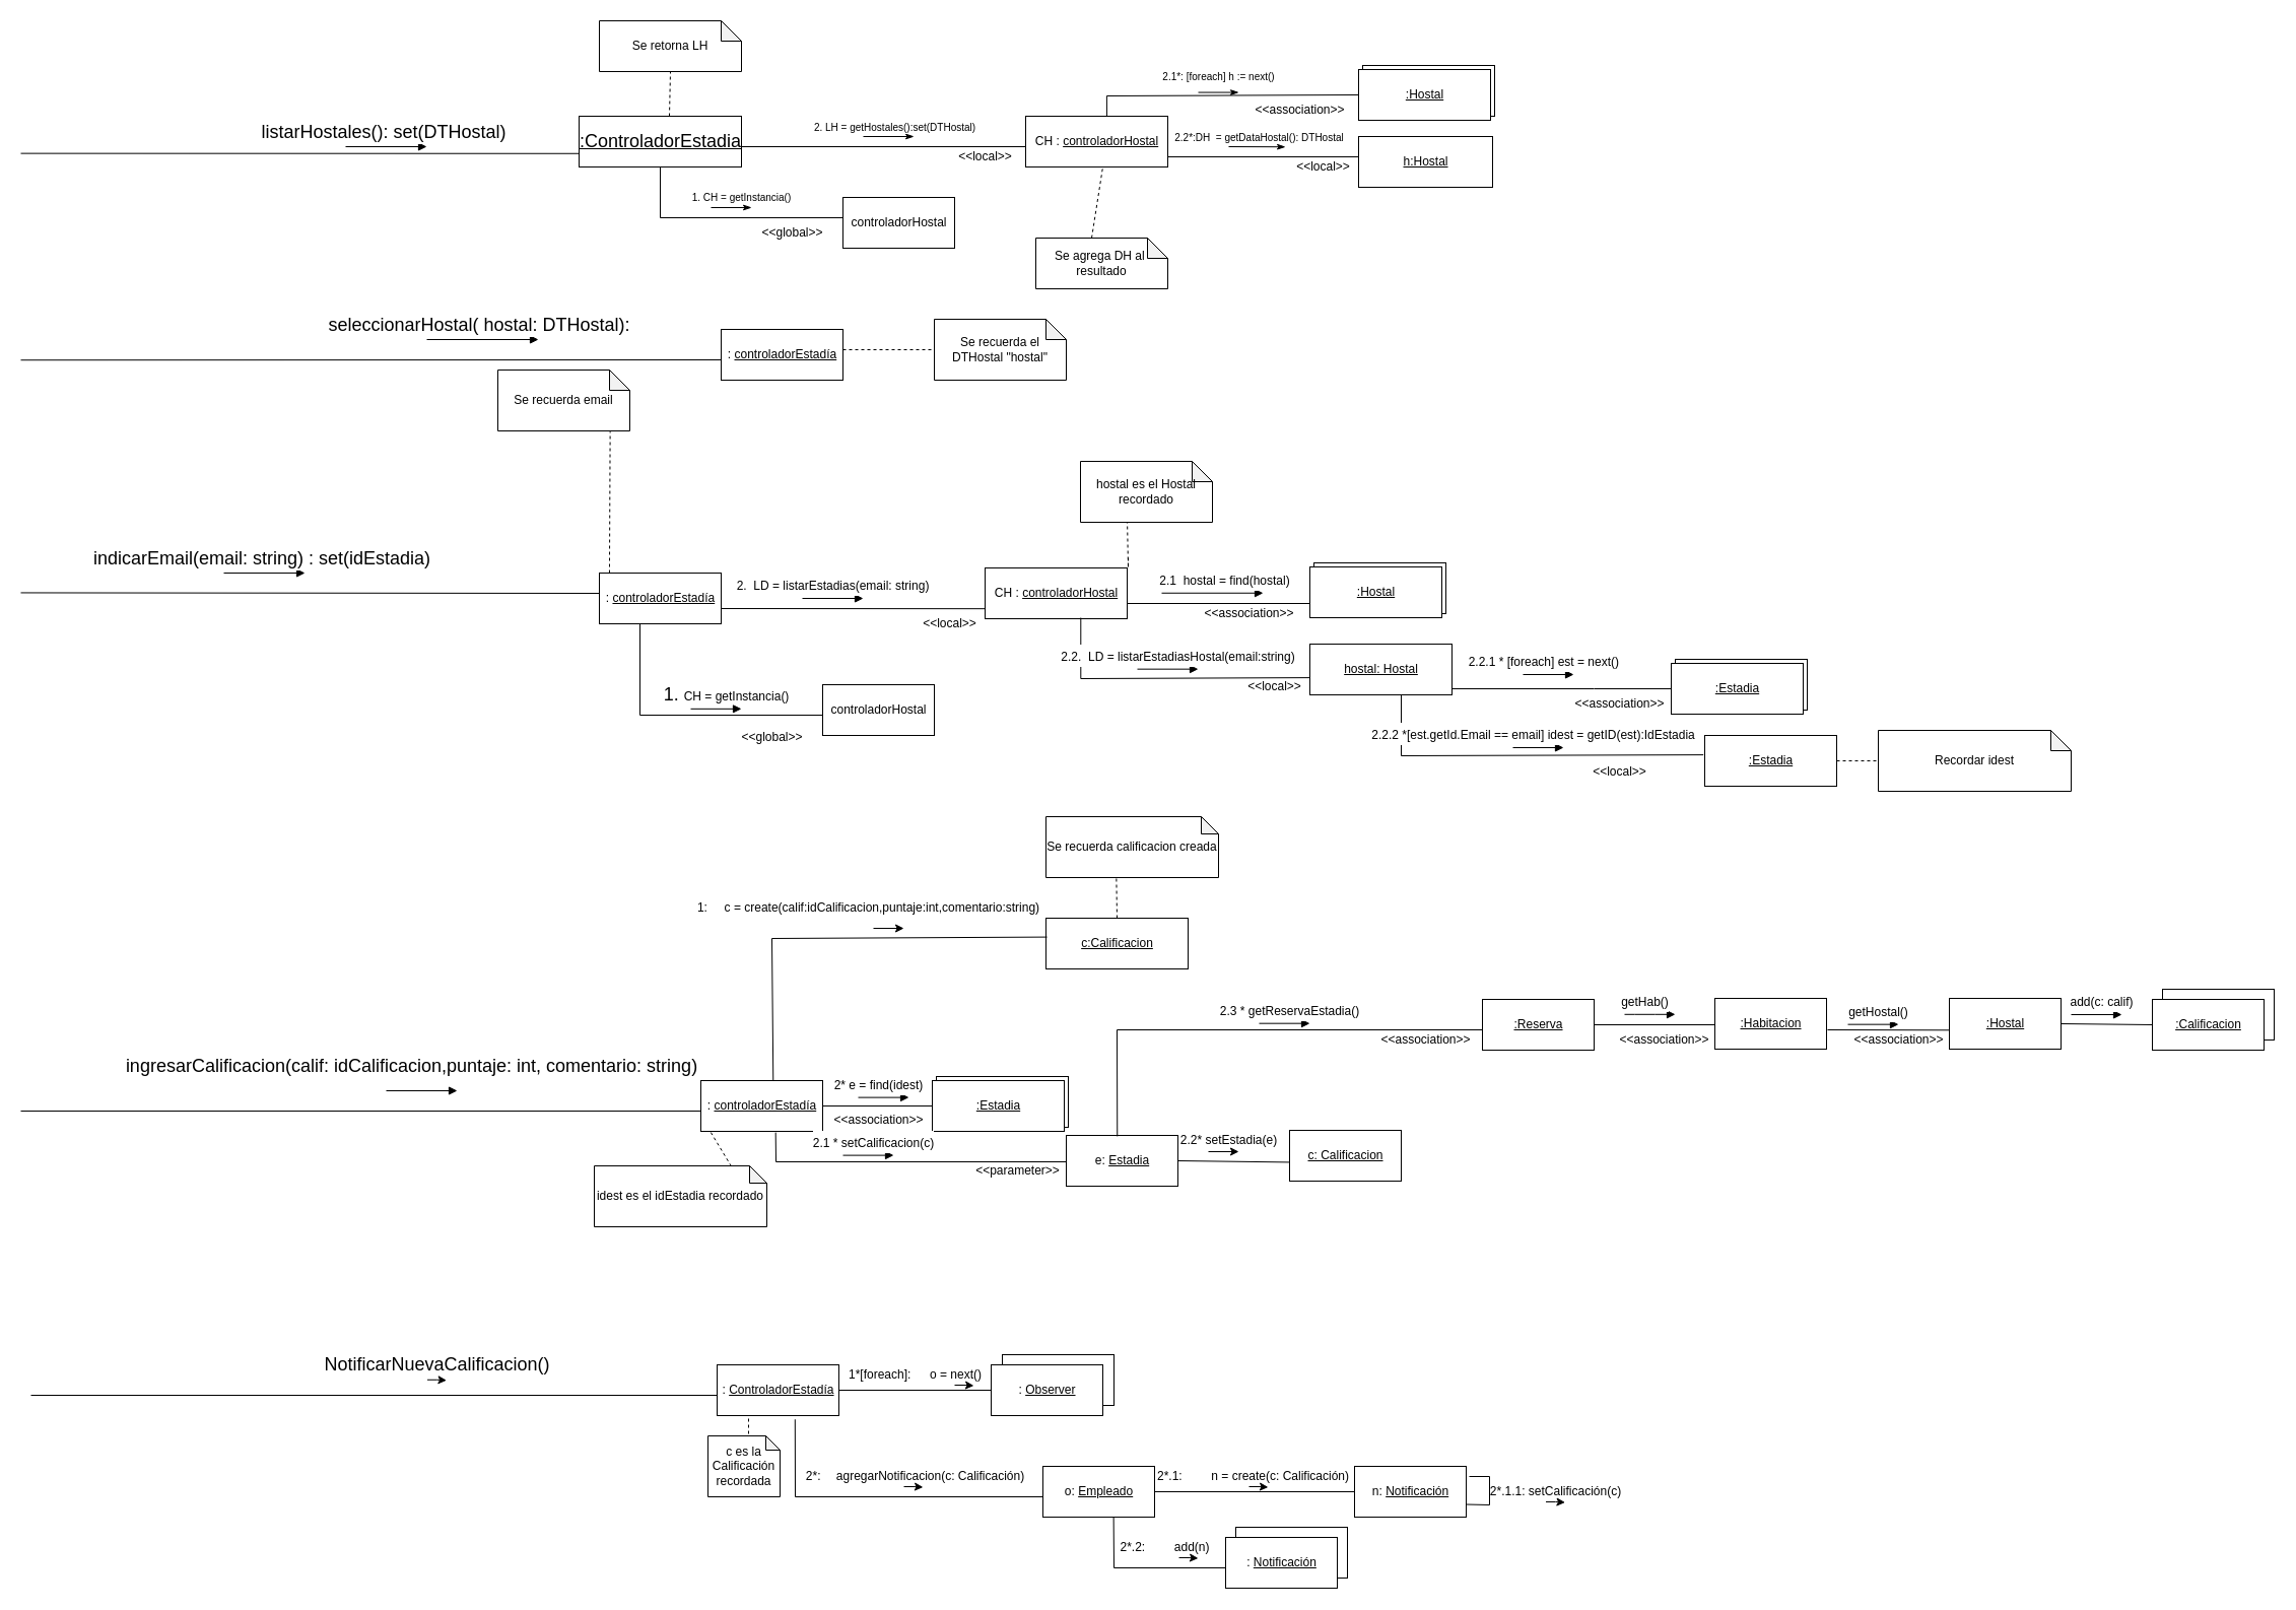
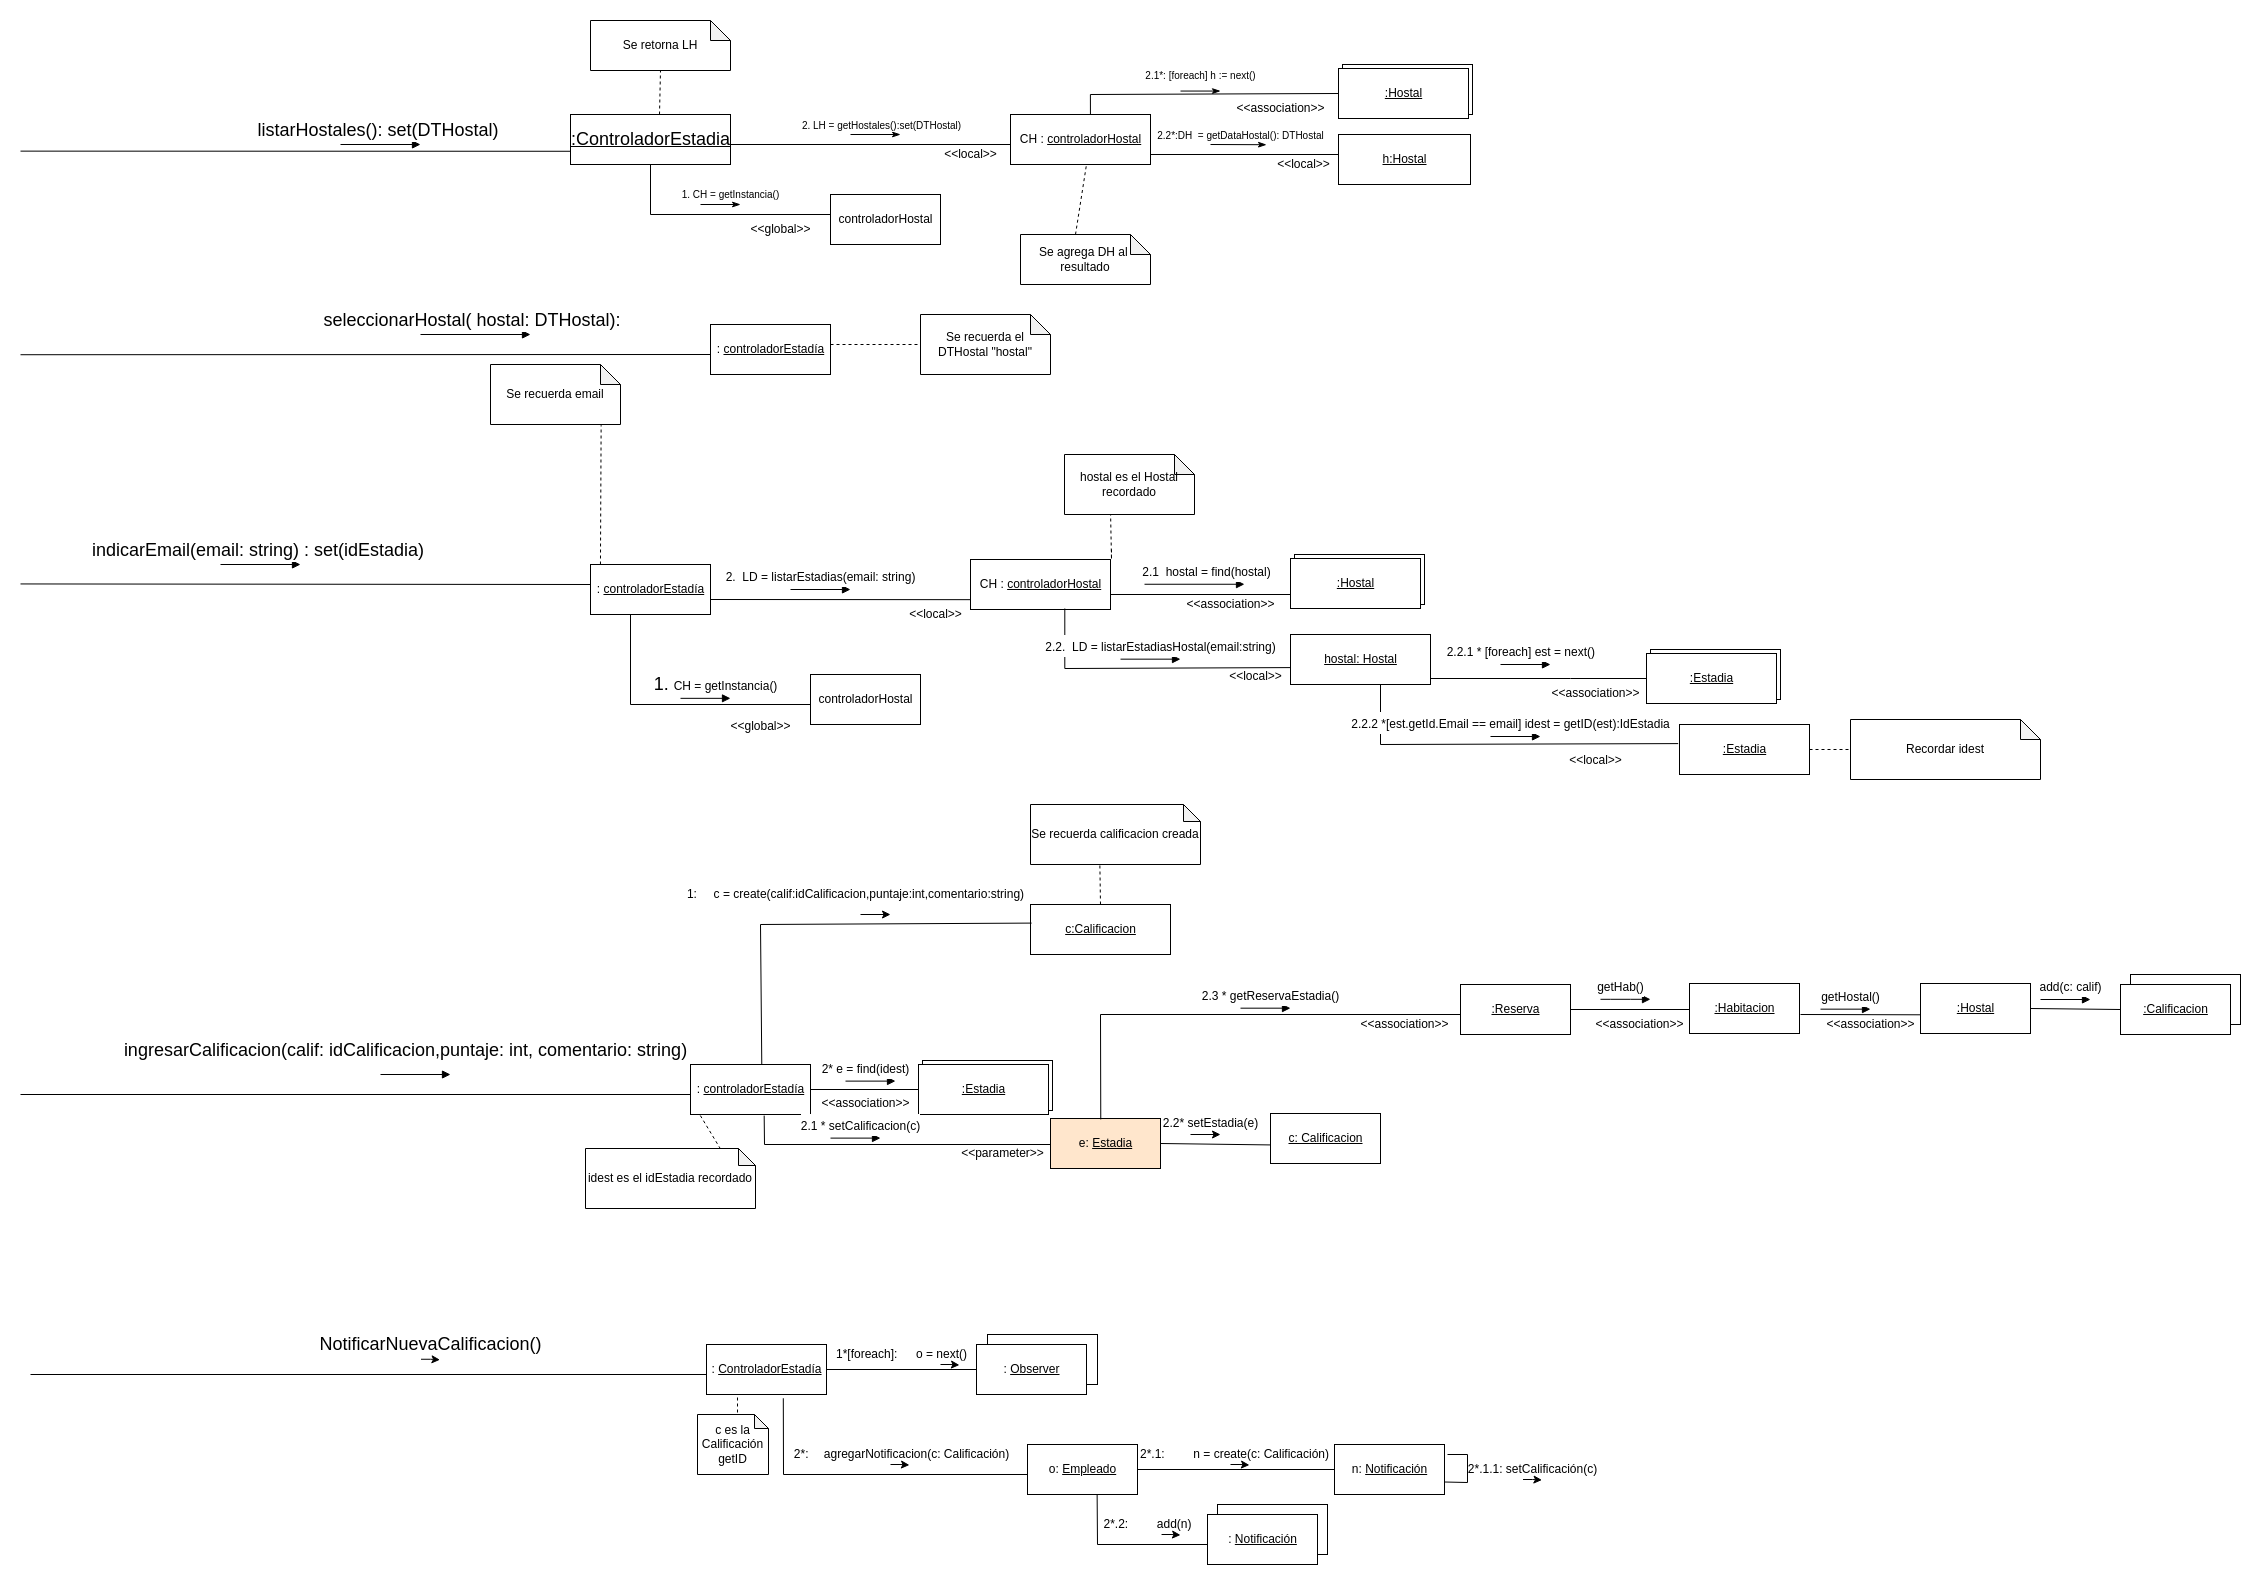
- <mxCell id="68" value="e: &lt;u&gt;Estadia&lt;/u&gt;" style="html=1;" parent="1" vertex="1"><mxGeometry x="1050" y="1118" width="110" height="50" as="geometry" /></mxCell>
+ <mxCell id="68" value="e: &lt;u&gt;Estadia&lt;/u&gt;" style="html=1;fillColor=#ffe6cc;" parent="1" vertex="1"><mxGeometry x="1050" y="1118" width="110" height="50" as="geometry" /></mxCell>
- <mxCell id="132" value="c es la Calificación recordada" style="shape=note;whiteSpace=wrap;html=1;backgroundOutline=1;darkOpacity=0.05;size=14;" vertex="1" parent="1"><mxGeometry x="697" y="1414" width="71" height="60" as="geometry" /></mxCell>
+ <mxCell id="132" value="c es la Calificación getID" style="shape=note;whiteSpace=wrap;html=1;backgroundOutline=1;darkOpacity=0.05;size=14;" vertex="1" parent="1"><mxGeometry x="697" y="1414" width="71" height="60" as="geometry" /></mxCell>
